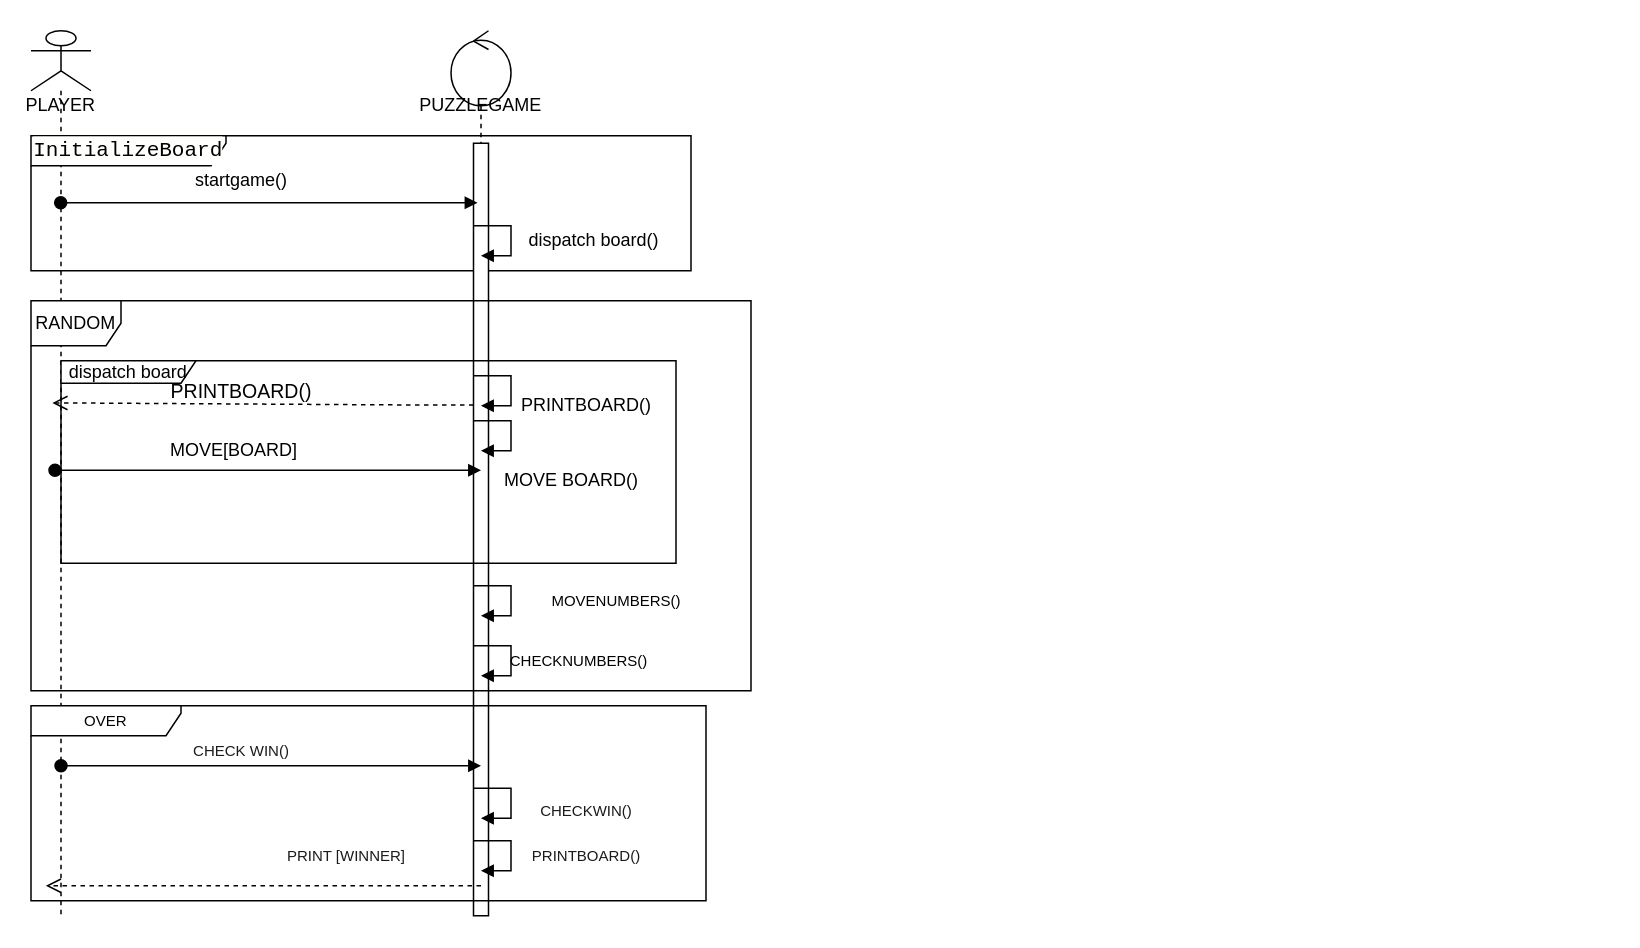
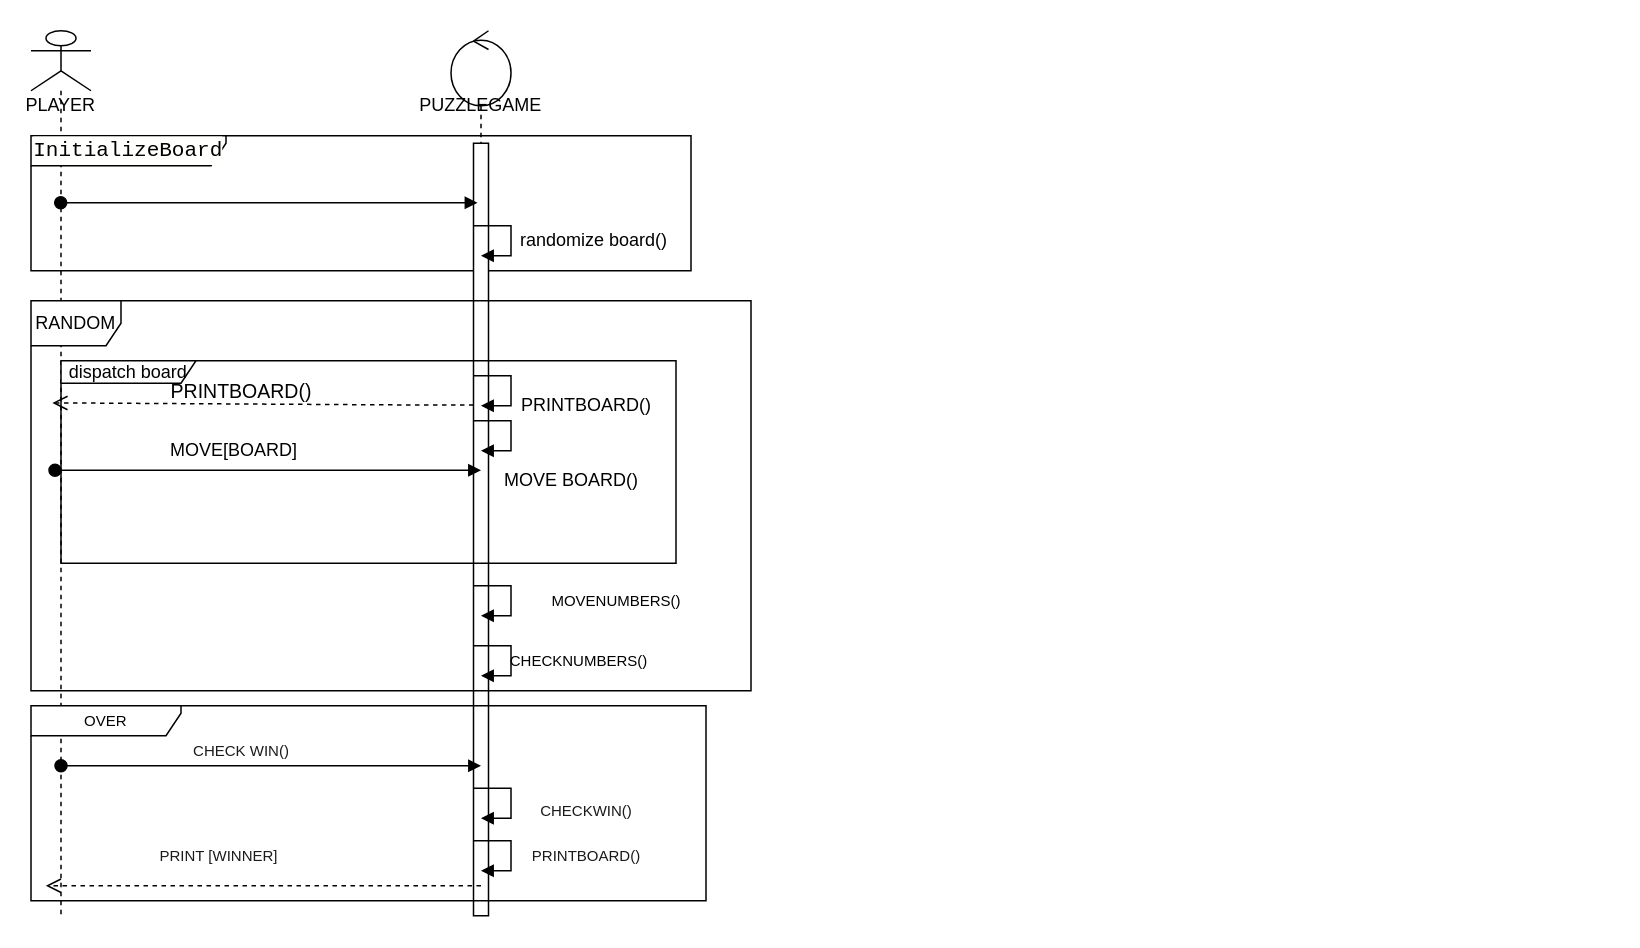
- <mxCell id="10" value="&lt;font color=&quot;#000000&quot;&gt;startgame()&lt;/font&gt;" style="text;html=1;align=center;verticalAlign=middle;resizable=0;points=[];autosize=1;fontColor=#FFFFFF;" parent="1" vertex="1"><mxGeometry x="120" y="110" width="80" height="20" as="geometry" /></mxCell>
- <mxCell id="7" value="dispatch board()" style="text;html=1;align=center;verticalAlign=middle;resizable=0;points=[];autosize=1;" parent="1" vertex="1"><mxGeometry x="340" y="150" width="110" height="20" as="geometry" /></mxCell>
+ <mxCell id="7" value="randomize board()" style="text;html=1;align=center;verticalAlign=middle;resizable=0;points=[];autosize=1;" parent="1" vertex="1"><mxGeometry x="340" y="150" width="110" height="20" as="geometry" /></mxCell>
- <mxCell id="32" value="PRINT [WINNER]" style="text;html=1;align=center;verticalAlign=middle;resizable=0;points=[];autosize=1;fontSize=10;fontColor=#1A1A1A;" parent="1" vertex="1"><mxGeometry x="185" y="560" width="90" height="20" as="geometry" /></mxCell>
+ <mxCell id="32" value="PRINT [WINNER]" style="text;html=1;align=center;verticalAlign=middle;resizable=0;points=[];autosize=1;fontSize=10;fontColor=#1A1A1A;" parent="1" vertex="1"><mxGeometry x="100" y="560" width="90" height="20" as="geometry" /></mxCell>
